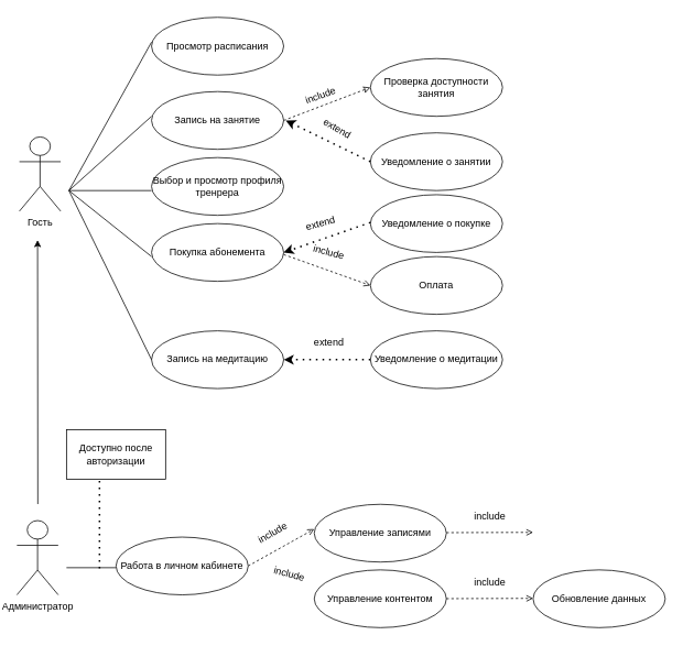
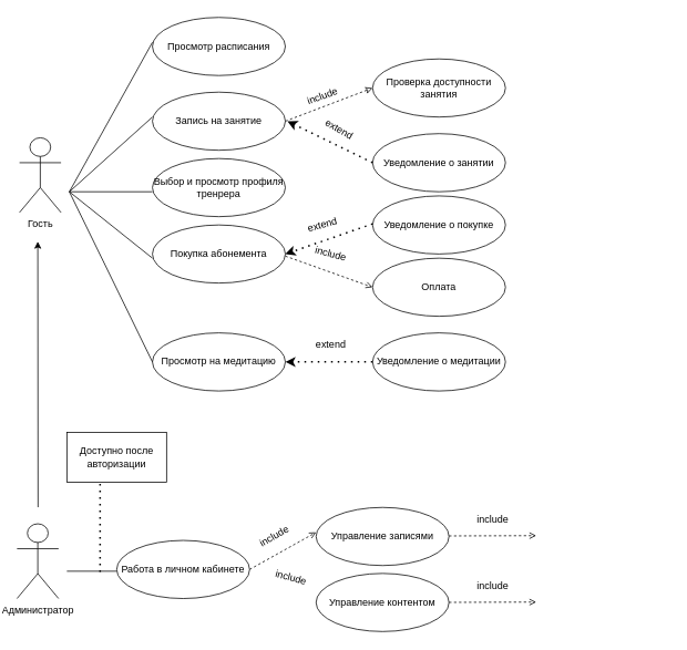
- <mxCell id="11" value="Запись на медитацию" style="ellipse;whiteSpace=wrap;html=1;" parent="1" vertex="1"><mxGeometry x="183" y="400" width="160" height="70" as="geometry" /></mxCell>
+ <mxCell id="11" value="Просмотр на медитацию" style="ellipse;whiteSpace=wrap;html=1;" parent="1" vertex="1"><mxGeometry x="183" y="400" width="160" height="70" as="geometry" /></mxCell>
- <mxCell id="18" value="&lt;font style=&quot;vertical-align: inherit;&quot;&gt;&lt;font style=&quot;vertical-align: inherit;&quot;&gt;&lt;font style=&quot;vertical-align: inherit;&quot;&gt;&lt;font style=&quot;vertical-align: inherit;&quot;&gt;Обновление данных&lt;/font&gt;&lt;/font&gt;&lt;/font&gt;&lt;/font&gt;" style="ellipse;whiteSpace=wrap;html=1;" parent="1" vertex="1"><mxGeometry x="645" y="689.75" width="160" height="70" as="geometry" /></mxCell>
